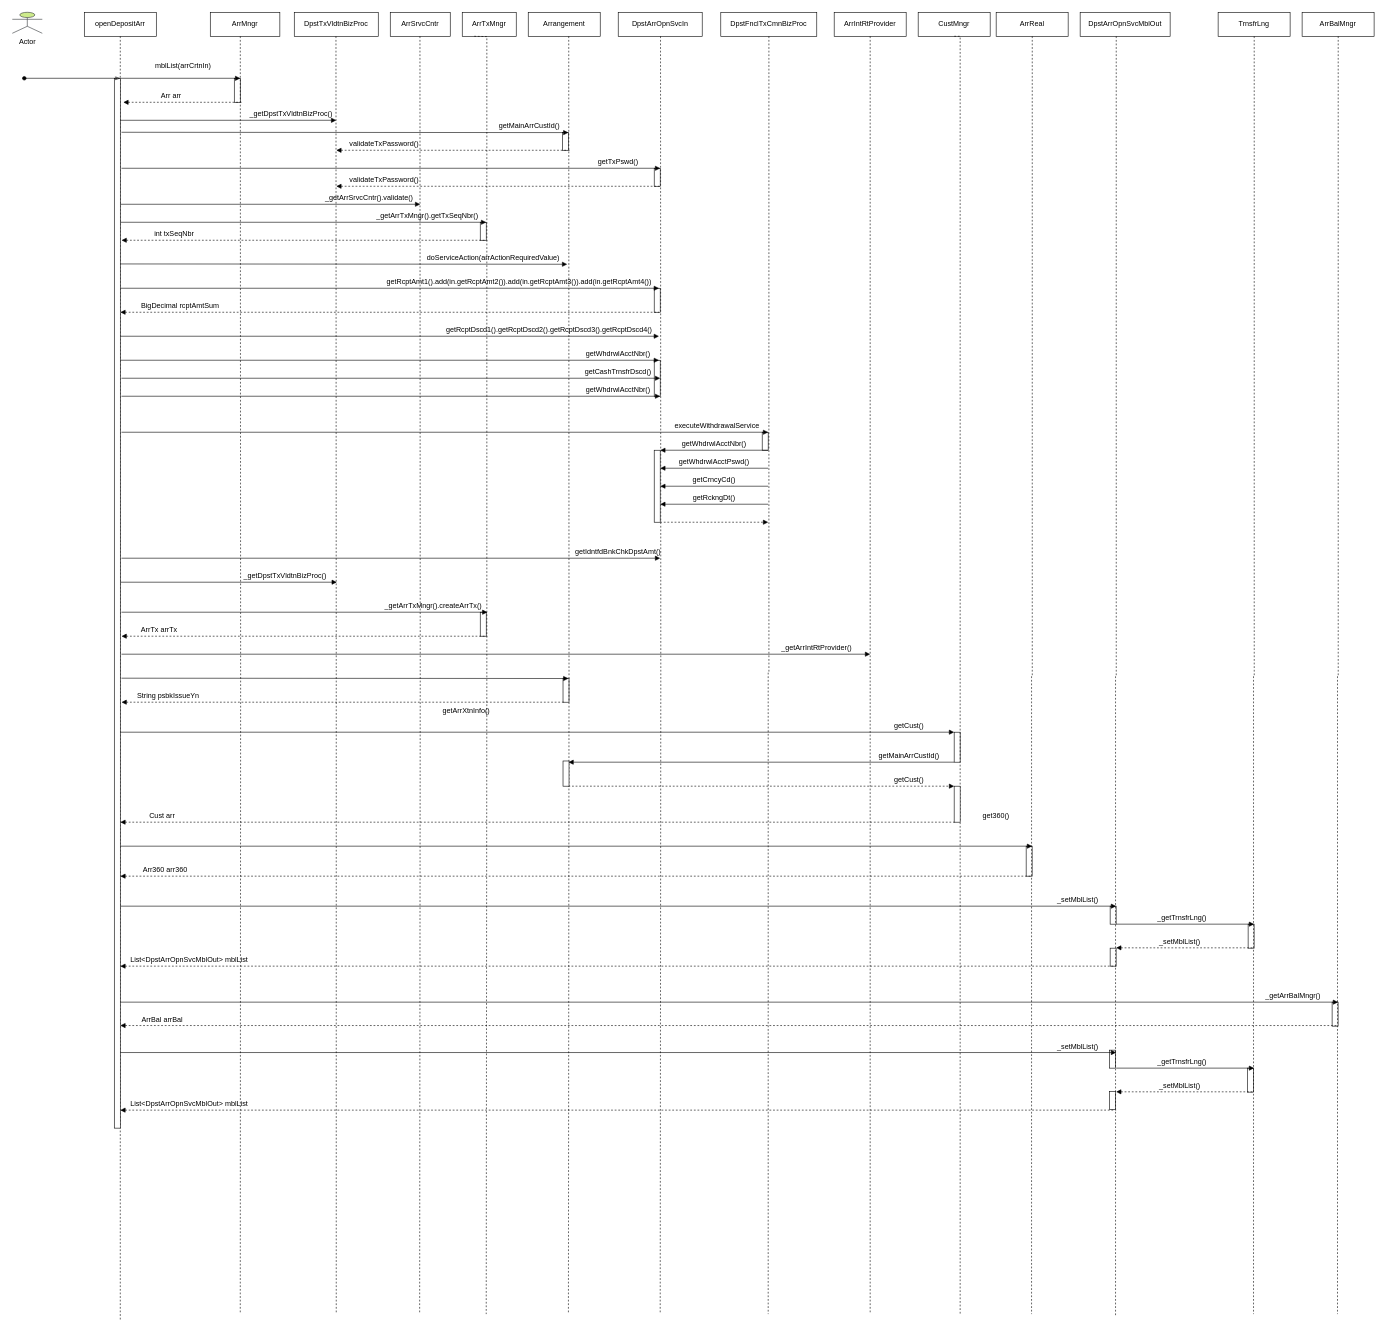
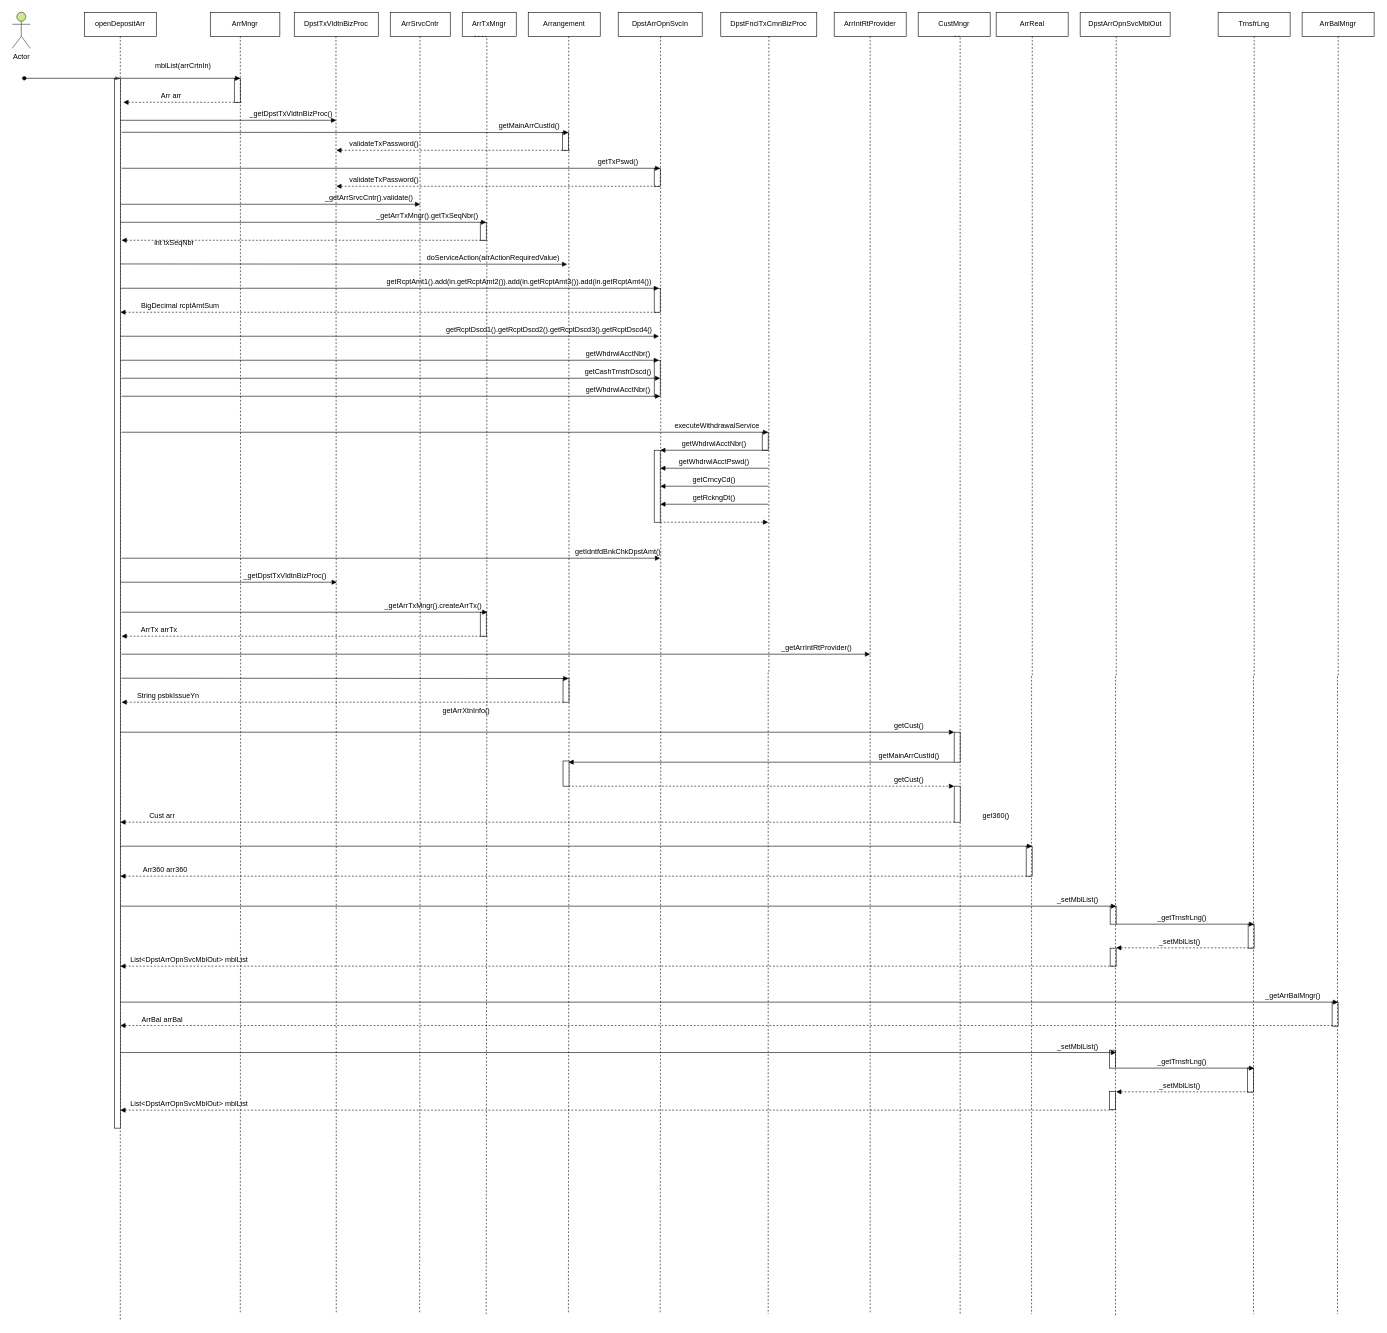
- <mxCell id="139" value="Actor" style="shape=umlActor;verticalLabelPosition=bottom;verticalAlign=top;html=1;outlineConnect=0;fillColor=#cdeb8b;strokeColor=#36393d;" vertex="1" parent="1"><mxGeometry x="20" y="20" width="50" height="35" as="geometry" /></mxCell>
+ <mxCell id="139" value="Actor" style="shape=umlActor;verticalLabelPosition=bottom;verticalAlign=top;html=1;outlineConnect=0;fillColor=#cdeb8b;strokeColor=#36393d;" vertex="1" parent="1"><mxGeometry x="20" y="20" width="30" height="60" as="geometry" /></mxCell>
- <mxCell id="40" value="int txSeqNbr" style="text;whiteSpace=wrap;align=center;verticalAlign=middle;" parent="1" vertex="1"><mxGeometry x="240" y="370" width="100" height="40" as="geometry" /></mxCell>
+ <mxCell id="40" value="int txSeqNbr" style="text;whiteSpace=wrap;align=center;verticalAlign=middle;" parent="1" vertex="1"><mxGeometry x="240" y="385" width="100" height="40" as="geometry" /></mxCell>
